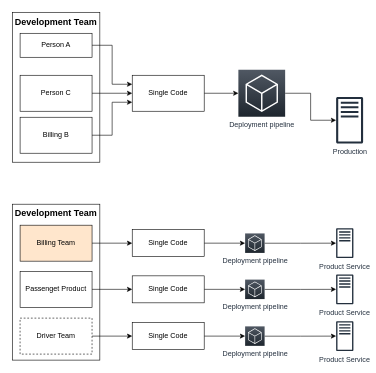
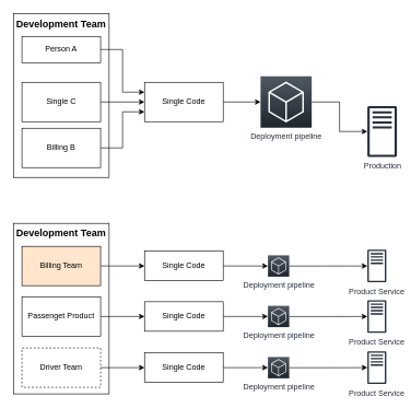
- <mxCell id="6" value="Person C" style="rounded=0;whiteSpace=wrap;html=1;" vertex="1" parent="1"><mxGeometry x="33" y="125" width="120" height="60" as="geometry" /></mxCell>
+ <mxCell id="6" value="Single C" style="rounded=0;whiteSpace=wrap;html=1;" vertex="1" parent="1"><mxGeometry x="33" y="125" width="120" height="60" as="geometry" /></mxCell>
